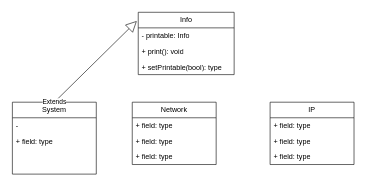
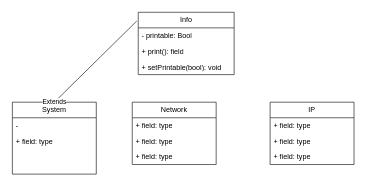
- <mxCell id="17" value="Extends" style="endArrow=block;endSize=16;endFill=0;html=1;rounded=0;exitX=0.5;exitY=0;exitDx=0;exitDy=0;entryX=-0.015;entryY=0.14;entryDx=0;entryDy=0;entryPerimeter=0;" edge="1" parent="1" source="6" target="2"><mxGeometry x="-1" width="160" relative="1" as="geometry"><mxPoint x="80" y="140" as="sourcePoint" /><mxPoint x="240" y="140" as="targetPoint" /><mxPoint as="offset" /></mxGeometry></mxCell>
+ <mxCell id="17" value="Extends" style="endArrow=none;endSize=16;endFill=0;html=1;rounded=0;exitX=0.5;exitY=0;exitDx=0;exitDy=0;entryX=-0.015;entryY=0.14;entryDx=0;entryDy=0;entryPerimeter=0;" edge="1" parent="1" source="6" target="2"><mxGeometry x="-1" width="160" relative="1" as="geometry"><mxPoint x="80" y="140" as="sourcePoint" /><mxPoint x="240" y="140" as="targetPoint" /><mxPoint as="offset" /></mxGeometry></mxCell>
- <mxCell id="3" value="- printable: Info&lt;br&gt;" style="text;strokeColor=none;fillColor=none;align=left;verticalAlign=top;spacingLeft=4;spacingRight=4;overflow=hidden;rotatable=0;points=[[0,0.5],[1,0.5]];portConstraint=eastwest;whiteSpace=wrap;html=1;" parent="2" vertex="1"><mxGeometry y="26" width="160" height="26" as="geometry" /></mxCell>
+ <mxCell id="3" value="- printable: Bool&lt;br&gt;" style="text;strokeColor=none;fillColor=none;align=left;verticalAlign=top;spacingLeft=4;spacingRight=4;overflow=hidden;rotatable=0;points=[[0,0.5],[1,0.5]];portConstraint=eastwest;whiteSpace=wrap;html=1;" parent="2" vertex="1"><mxGeometry y="26" width="160" height="26" as="geometry" /></mxCell>
- <mxCell id="4" value="+ print(): void" style="text;strokeColor=none;fillColor=none;align=left;verticalAlign=top;spacingLeft=4;spacingRight=4;overflow=hidden;rotatable=0;points=[[0,0.5],[1,0.5]];portConstraint=eastwest;whiteSpace=wrap;html=1;" vertex="1" parent="2"><mxGeometry y="52" width="160" height="26" as="geometry" /></mxCell>
+ <mxCell id="4" value="+ print(): field" style="text;strokeColor=none;fillColor=none;align=left;verticalAlign=top;spacingLeft=4;spacingRight=4;overflow=hidden;rotatable=0;points=[[0,0.5],[1,0.5]];portConstraint=eastwest;whiteSpace=wrap;html=1;" vertex="1" parent="2"><mxGeometry y="52" width="160" height="26" as="geometry" /></mxCell>
- <mxCell id="5" value="+ setPrintable(bool): type" style="text;strokeColor=none;fillColor=none;align=left;verticalAlign=top;spacingLeft=4;spacingRight=4;overflow=hidden;rotatable=0;points=[[0,0.5],[1,0.5]];portConstraint=eastwest;whiteSpace=wrap;html=1;" vertex="1" parent="2"><mxGeometry y="78" width="160" height="26" as="geometry" /></mxCell>
+ <mxCell id="5" value="+ setPrintable(bool): void" style="text;strokeColor=none;fillColor=none;align=left;verticalAlign=top;spacingLeft=4;spacingRight=4;overflow=hidden;rotatable=0;points=[[0,0.5],[1,0.5]];portConstraint=eastwest;whiteSpace=wrap;html=1;" vertex="1" parent="2"><mxGeometry y="78" width="160" height="26" as="geometry" /></mxCell>
